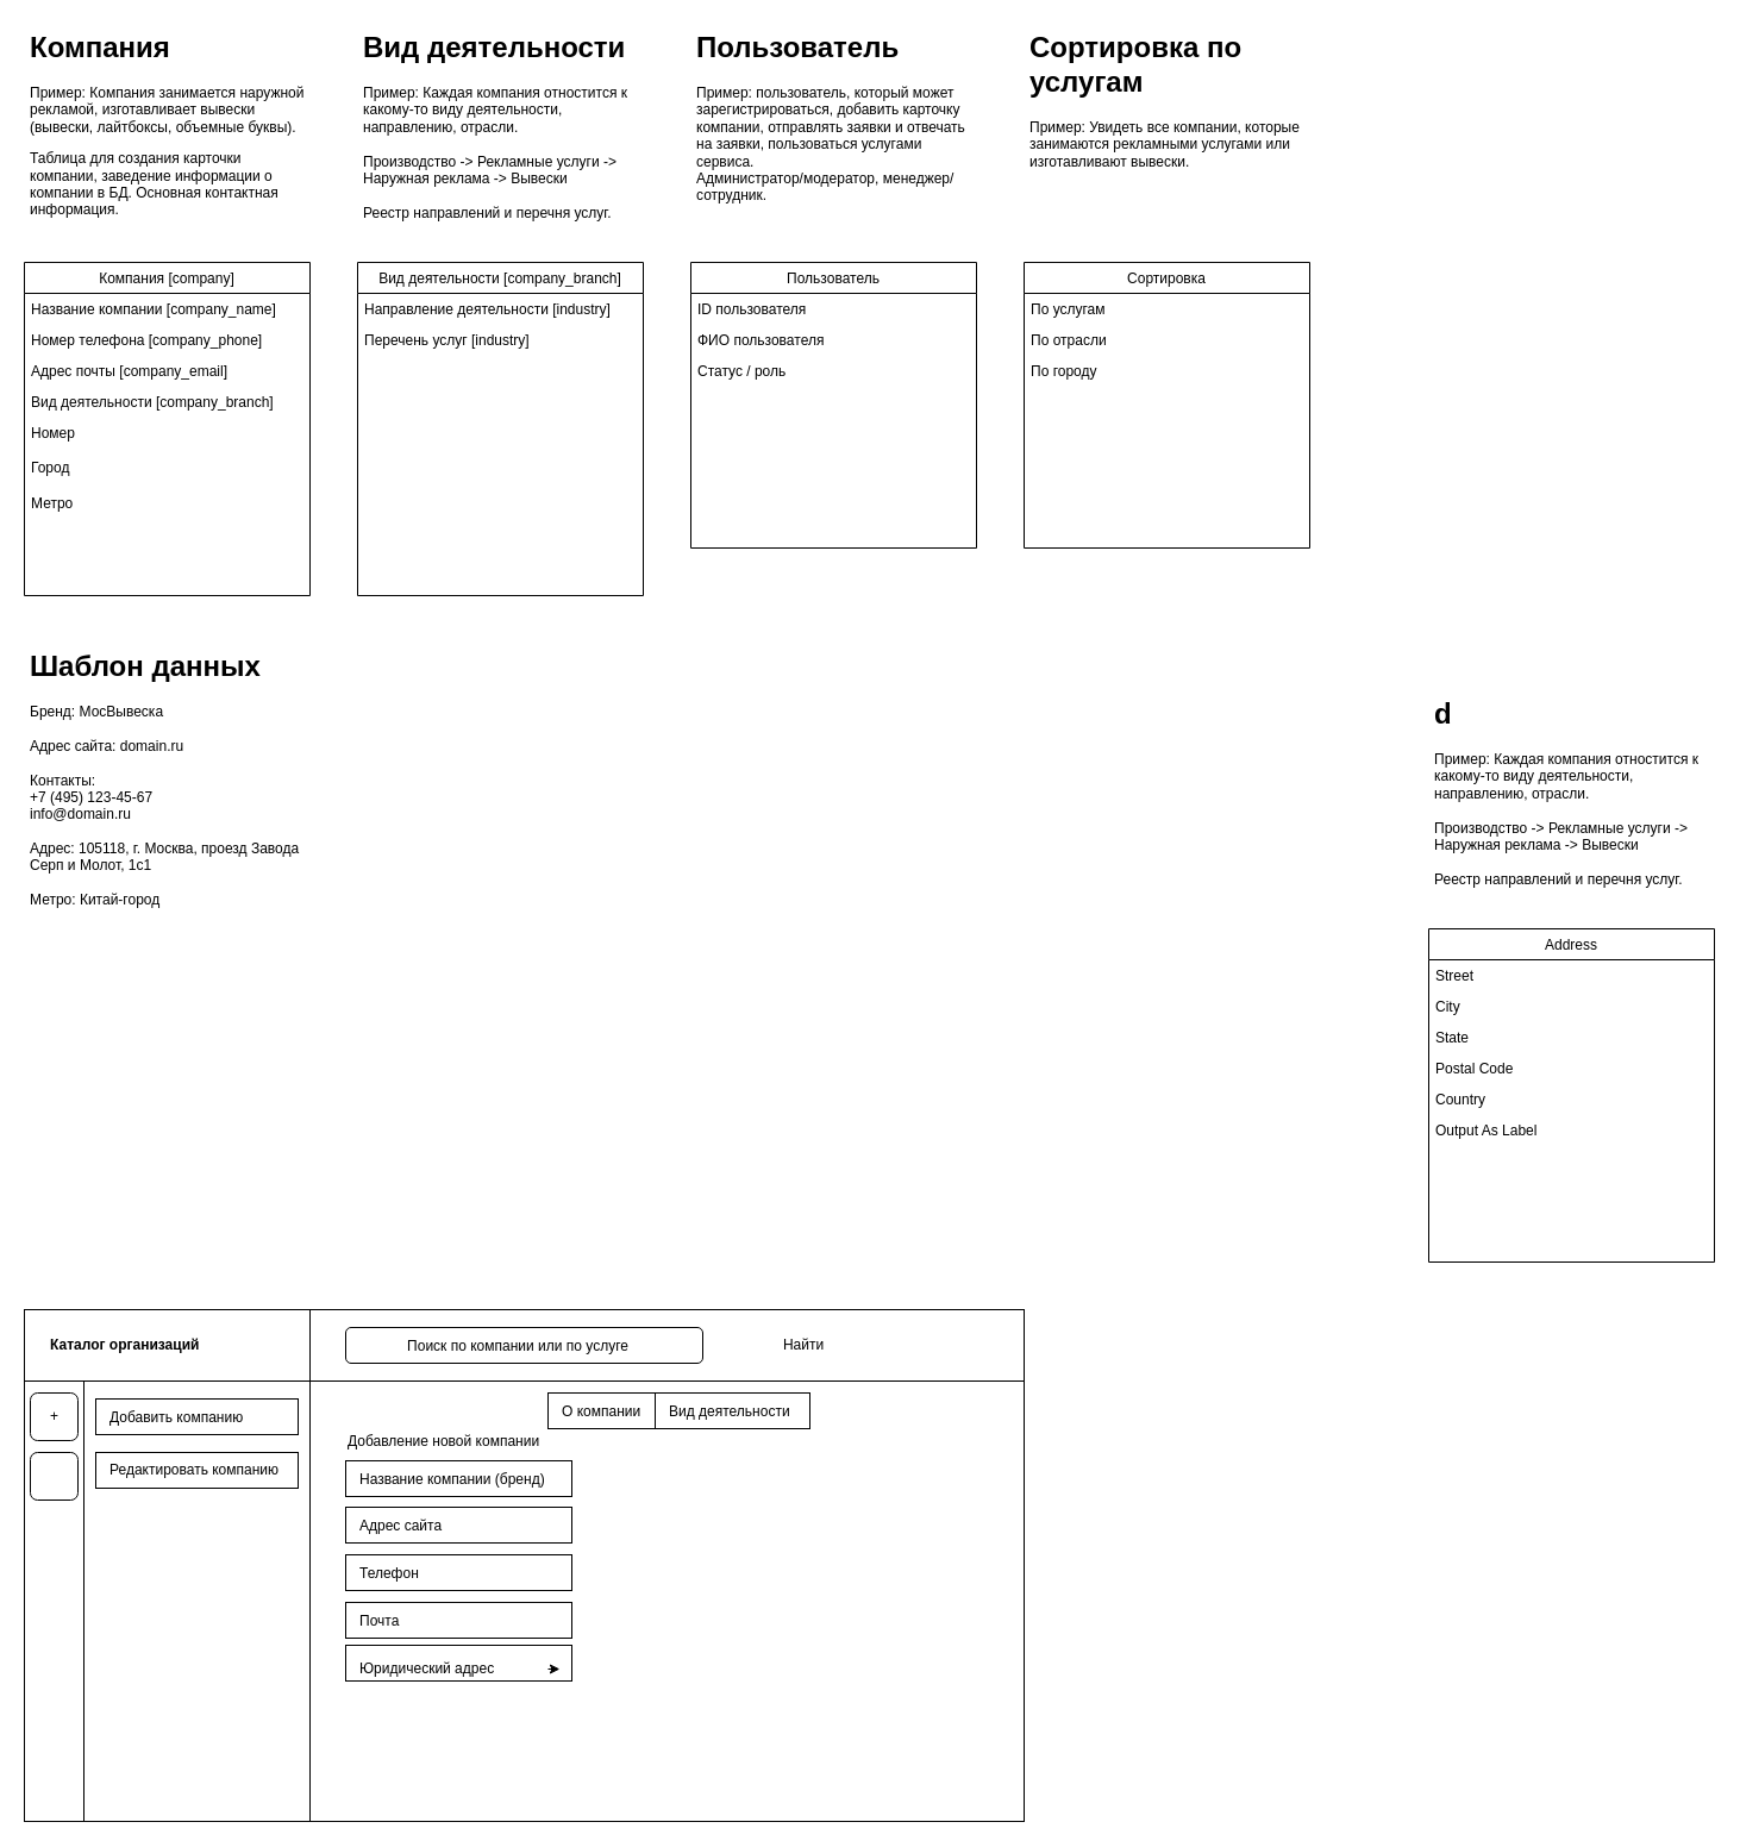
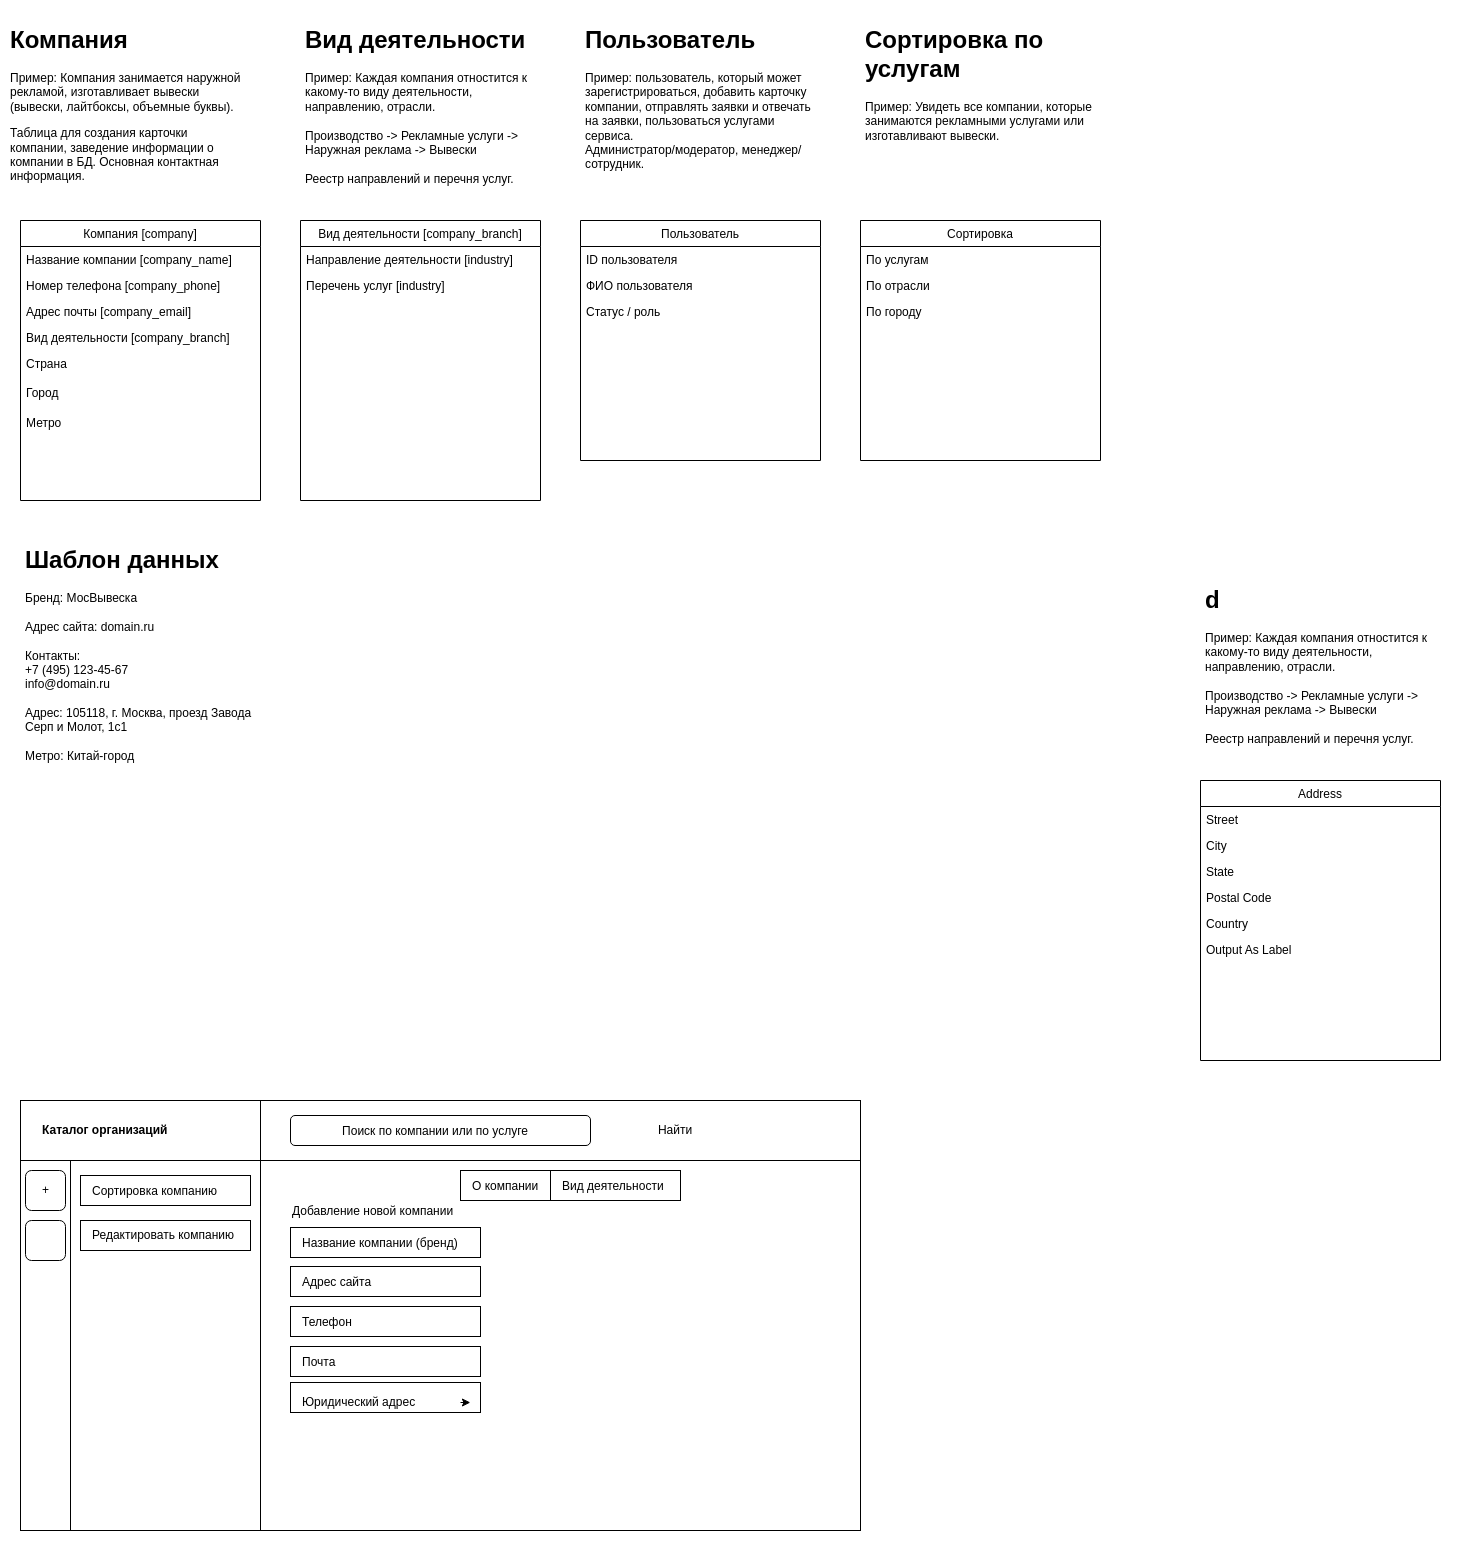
- <mxCell id="20" value="&lt;h1&gt;Компания&lt;/h1&gt;&lt;p&gt;Пример: Компания занимается наружной рекламой, изготавливает вывески (вывески, лайтбоксы, объемные буквы).&lt;/p&gt;&lt;p&gt;Таблица для создания карточки компании, заведение информации о компании в БД. Основная контактная информация.&lt;br&gt;&lt;/p&gt;" style="text;html=1;strokeColor=none;fillColor=none;spacing=5;spacingTop=-20;whiteSpace=wrap;overflow=hidden;rounded=0;" parent="1" vertex="1"><mxGeometry x="20" y="20" width="240" height="170" as="geometry" /></mxCell>
+ <mxCell id="20" value="&lt;h1&gt;Компания&lt;/h1&gt;&lt;p&gt;Пример: Компания занимается наружной рекламой, изготавливает вывески (вывески, лайтбоксы, объемные буквы).&lt;/p&gt;&lt;p&gt;Таблица для создания карточки компании, заведение информации о компании в БД. Основная контактная информация.&lt;br&gt;&lt;/p&gt;" style="text;html=1;strokeColor=none;fillColor=none;spacing=5;spacingTop=-20;whiteSpace=wrap;overflow=hidden;rounded=0;" parent="1" vertex="1"><mxGeometry x="5" y="20" width="240" height="170" as="geometry" /></mxCell>
- <mxCell id="7" value="Номер" style="text;align=left;verticalAlign=top;spacingLeft=4;spacingRight=4;overflow=hidden;rotatable=0;points=[[0,0.5],[1,0.5]];portConstraint=eastwest;" parent="2" vertex="1"><mxGeometry y="130" width="240" height="29" as="geometry" /></mxCell>
+ <mxCell id="7" value="Страна" style="text;align=left;verticalAlign=top;spacingLeft=4;spacingRight=4;overflow=hidden;rotatable=0;points=[[0,0.5],[1,0.5]];portConstraint=eastwest;" parent="2" vertex="1"><mxGeometry y="130" width="240" height="29" as="geometry" /></mxCell>
- <mxCell id="48" value="Добавить компанию" style="text;html=1;strokeColor=none;fillColor=none;align=left;verticalAlign=middle;whiteSpace=wrap;rounded=0;" vertex="1" parent="1"><mxGeometry x="90" y="1181" width="220" height="20" as="geometry" /></mxCell>
+ <mxCell id="48" value="Сортировка компанию" style="text;html=1;strokeColor=none;fillColor=none;align=left;verticalAlign=middle;whiteSpace=wrap;rounded=0;" vertex="1" parent="1"><mxGeometry x="90" y="1181" width="220" height="20" as="geometry" /></mxCell>
